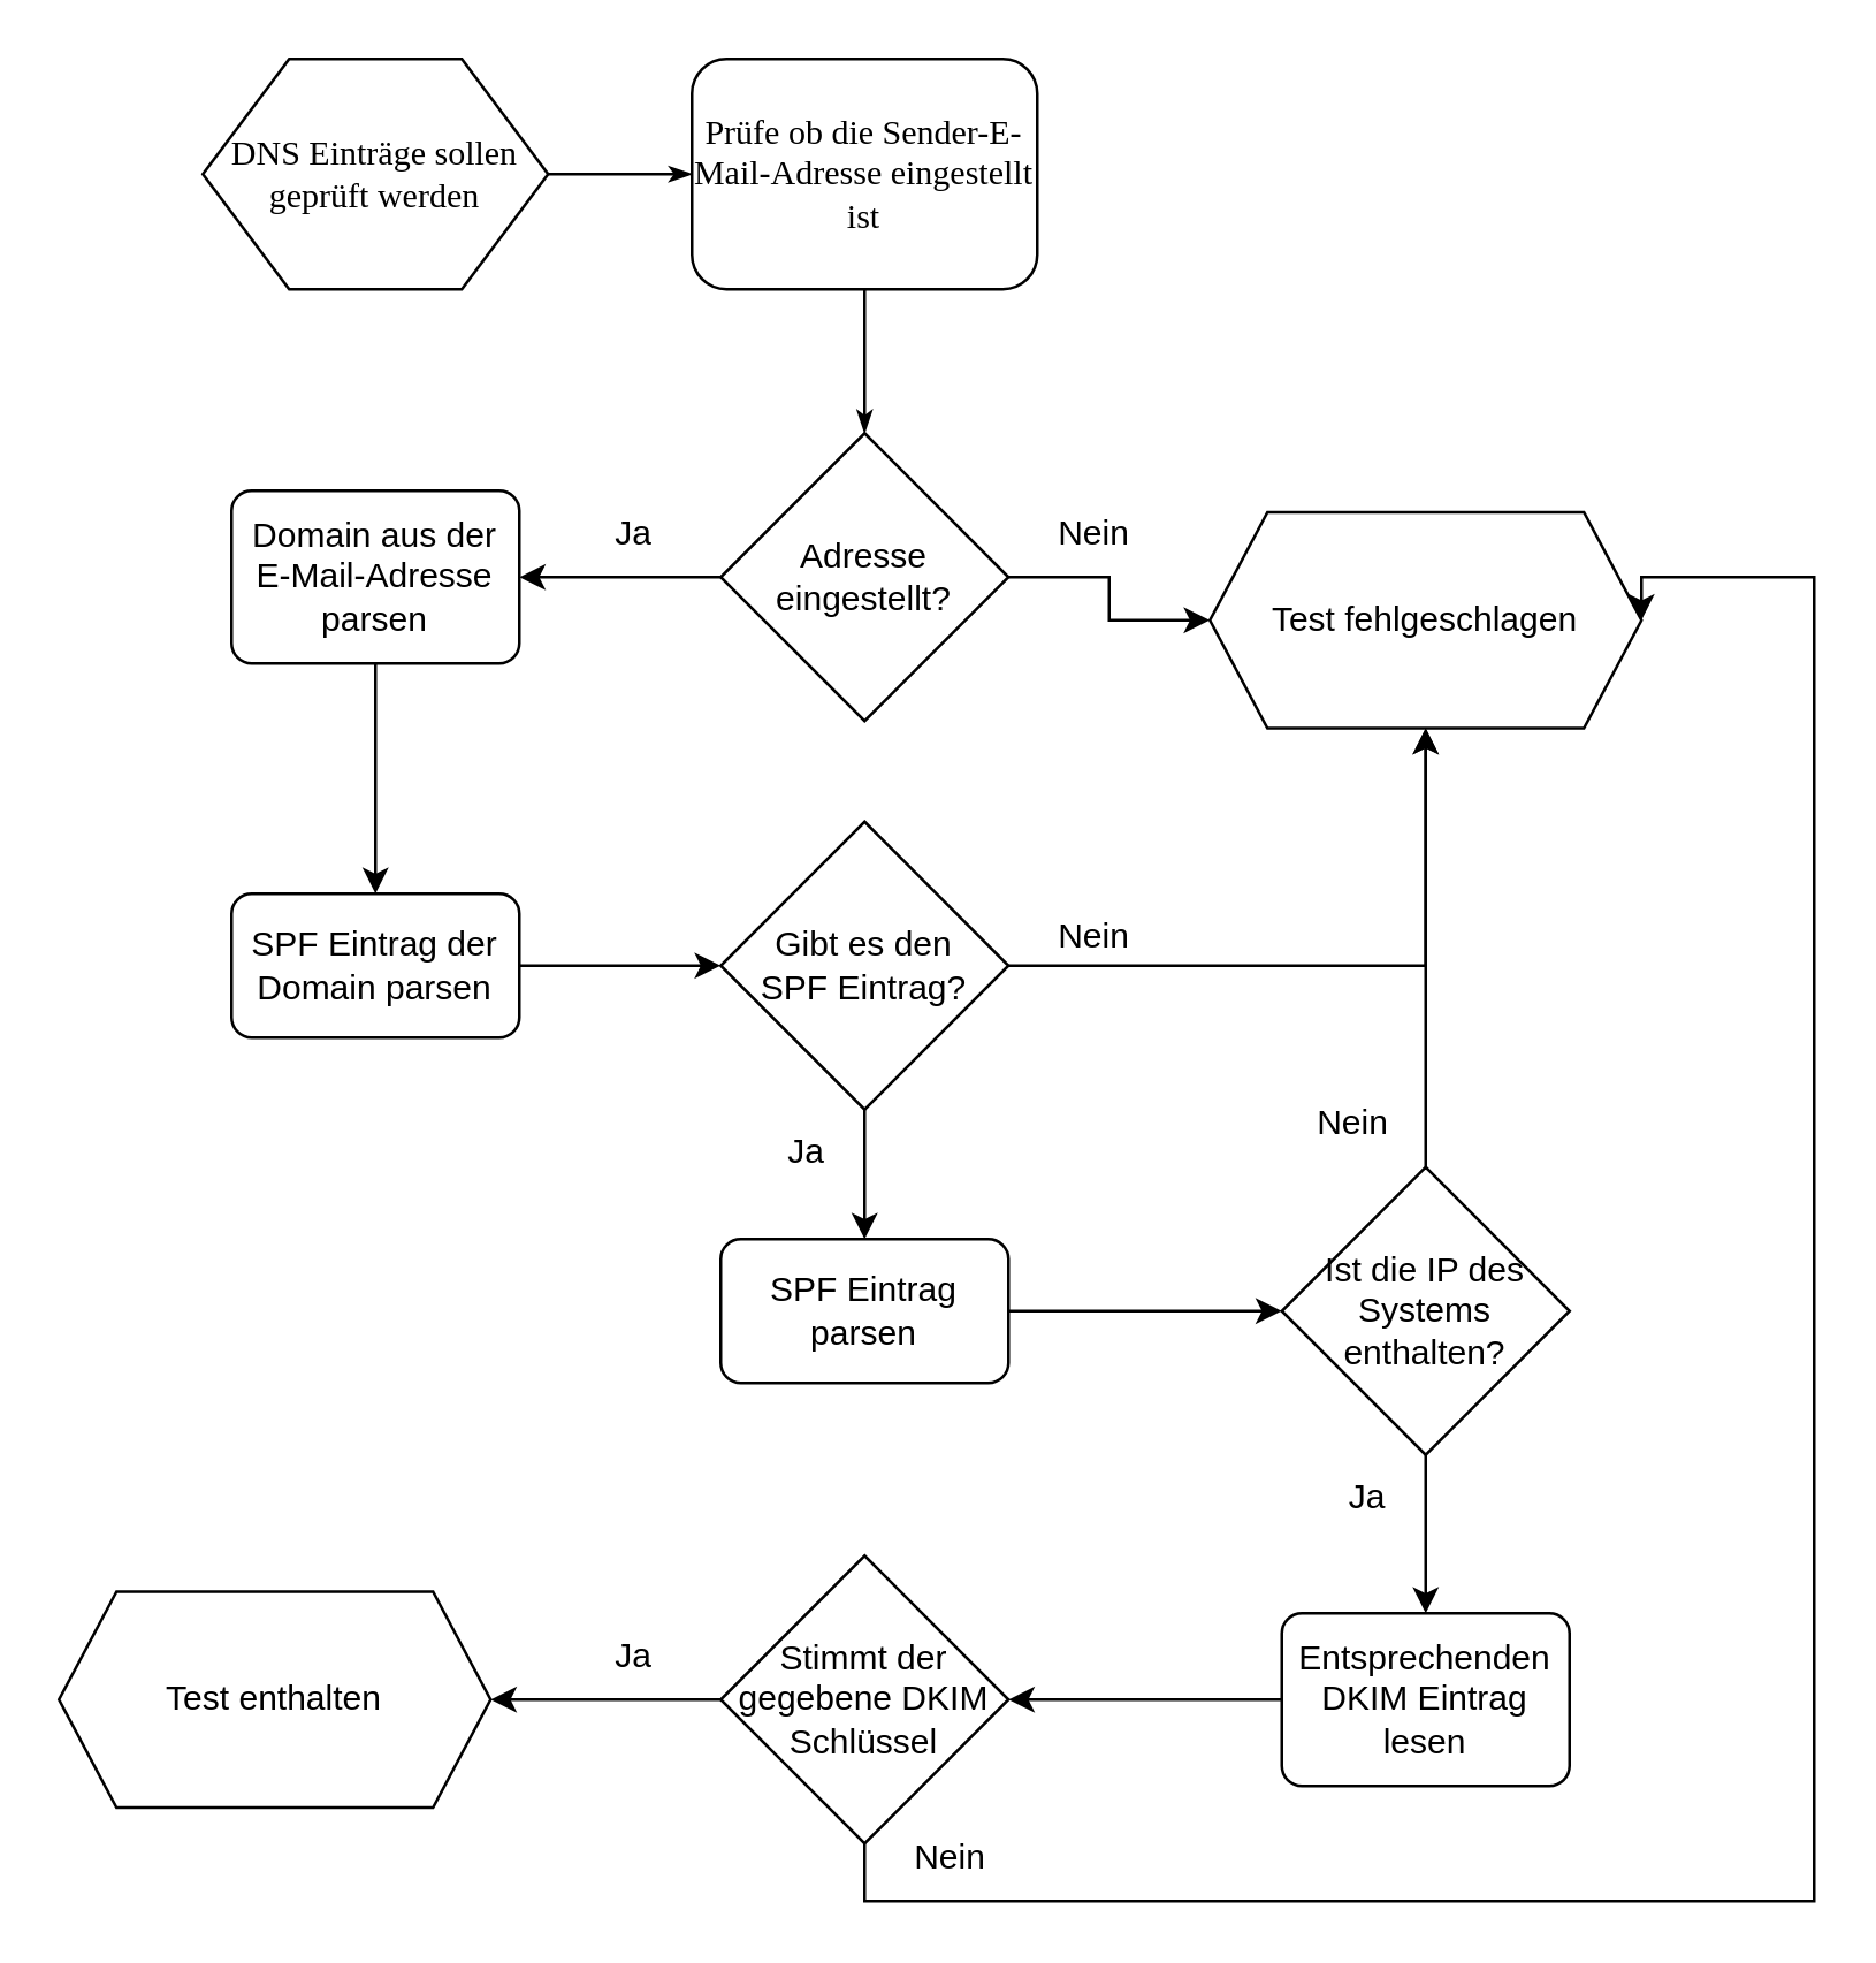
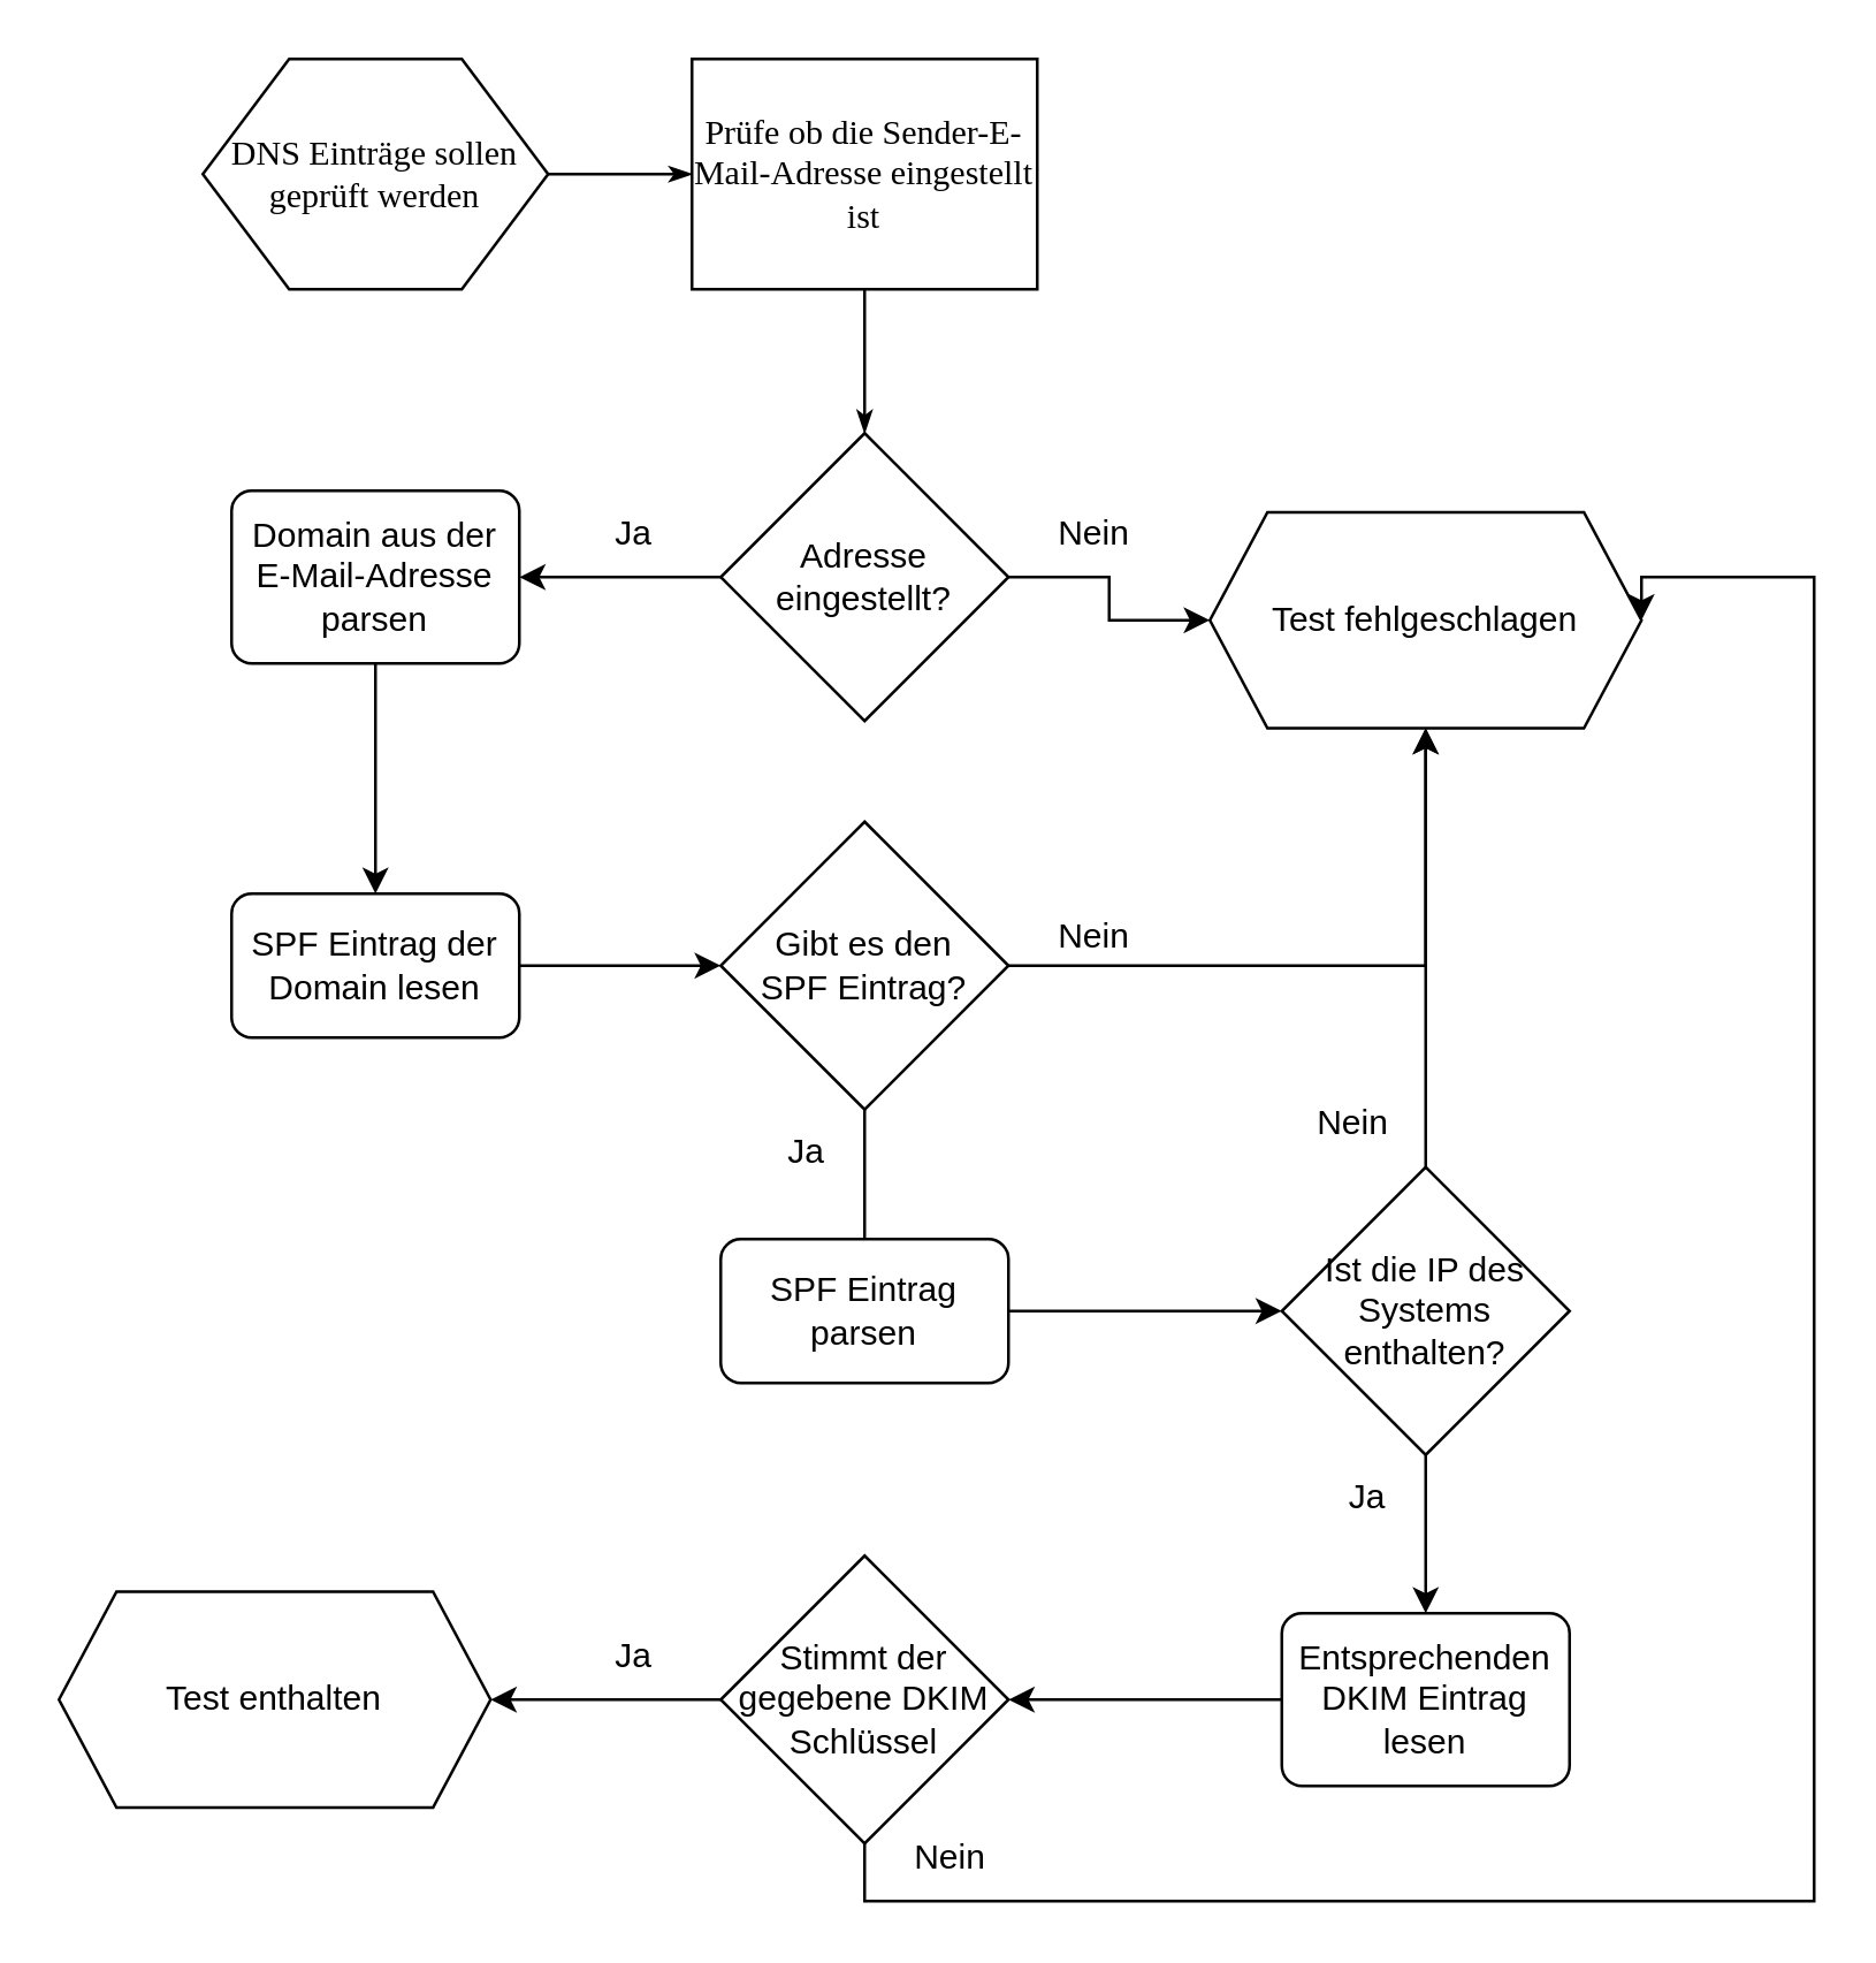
- <mxCell id="5" value="Prüfe ob die Sender-E-Mail-Adresse eingestellt ist" style="rounded=1;whiteSpace=wrap;html=1;shadow=0;labelBackgroundColor=none;strokeWidth=1;fontFamily=Verdana;fontSize=12;align=center;" parent="1" vertex="1"><mxGeometry x="240" y="20" width="120" height="80" as="geometry" /></mxCell>
+ <mxCell id="5" value="Prüfe ob die Sender-E-Mail-Adresse eingestellt ist" style="whiteSpace=wrap;html=1;shadow=0;labelBackgroundColor=none;strokeWidth=1;fontFamily=Verdana;fontSize=12;align=center;rounded=0;" parent="1" vertex="1"><mxGeometry x="240" y="20" width="120" height="80" as="geometry" /></mxCell>
- <mxCell id="12" value="SPF Eintrag der Domain parsen" style="rounded=1;whiteSpace=wrap;html=1;absoluteArcSize=1;arcSize=14;strokeWidth=1;" vertex="1" parent="1"><mxGeometry x="80" y="310" width="100" height="50" as="geometry" /></mxCell>
+ <mxCell id="12" value="SPF Eintrag der Domain lesen" style="rounded=1;whiteSpace=wrap;html=1;absoluteArcSize=1;arcSize=14;strokeWidth=1;" vertex="1" parent="1"><mxGeometry x="80" y="310" width="100" height="50" as="geometry" /></mxCell>
- <mxCell id="20" style="edgeStyle=orthogonalEdgeStyle;rounded=0;orthogonalLoop=1;jettySize=auto;html=1;exitX=0.5;exitY=1;exitDx=0;exitDy=0;exitPerimeter=0;entryX=0.5;entryY=0;entryDx=0;entryDy=0;" edge="1" parent="1" source="14" target="21"><mxGeometry relative="1" as="geometry"><mxPoint x="300" y="440" as="targetPoint" /><mxPoint x="140" y="240" as="sourcePoint" /></mxGeometry></mxCell>
+ <mxCell id="20" style="edgeStyle=orthogonalEdgeStyle;rounded=0;orthogonalLoop=1;jettySize=auto;html=1;exitX=0.5;exitY=1;exitDx=0;exitDy=0;exitPerimeter=0;entryX=0.5;entryY=0;entryDx=0;entryDy=0;endArrow=none;" edge="1" parent="1" source="14" target="21"><mxGeometry relative="1" as="geometry"><mxPoint x="300" y="440" as="targetPoint" /><mxPoint x="140" y="240" as="sourcePoint" /></mxGeometry></mxCell>
